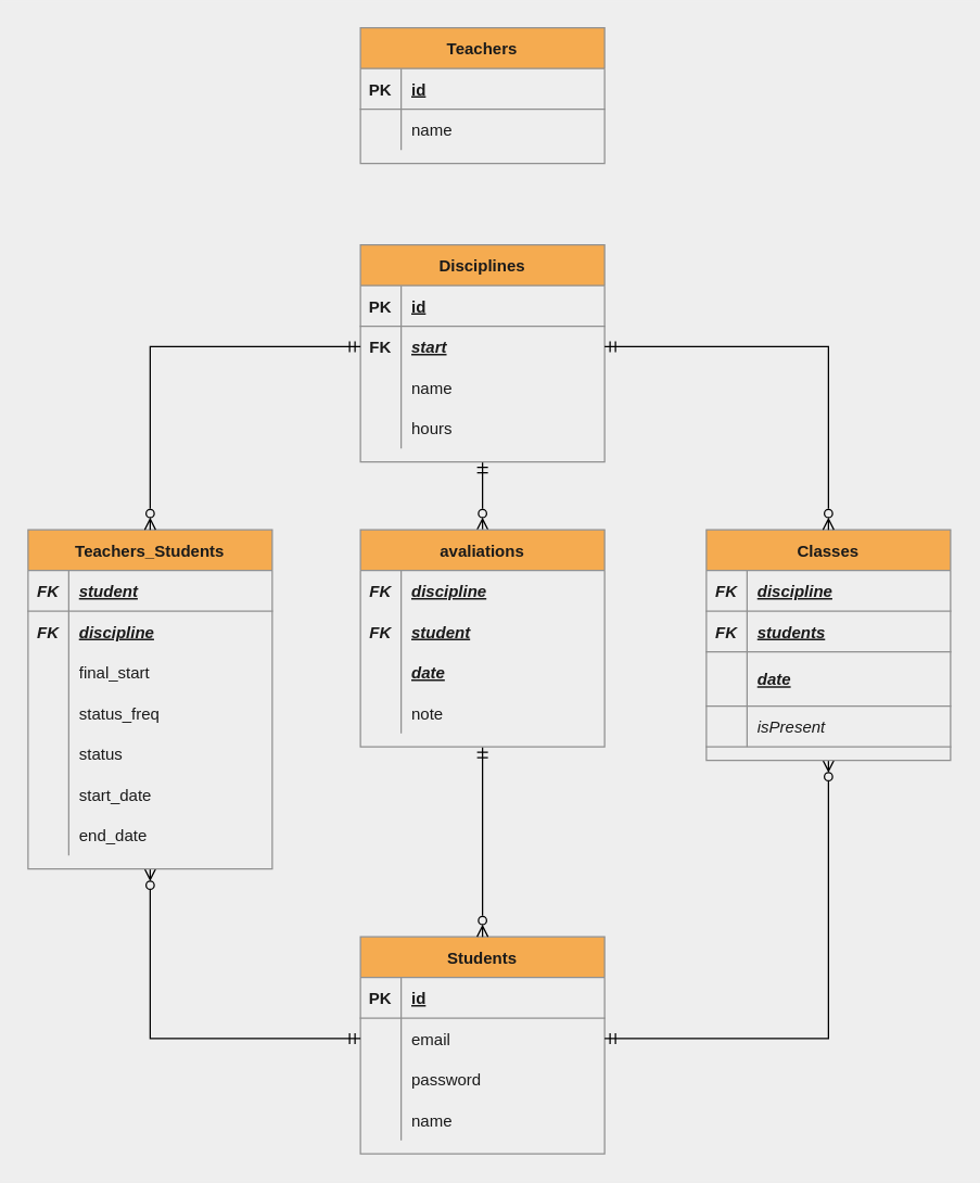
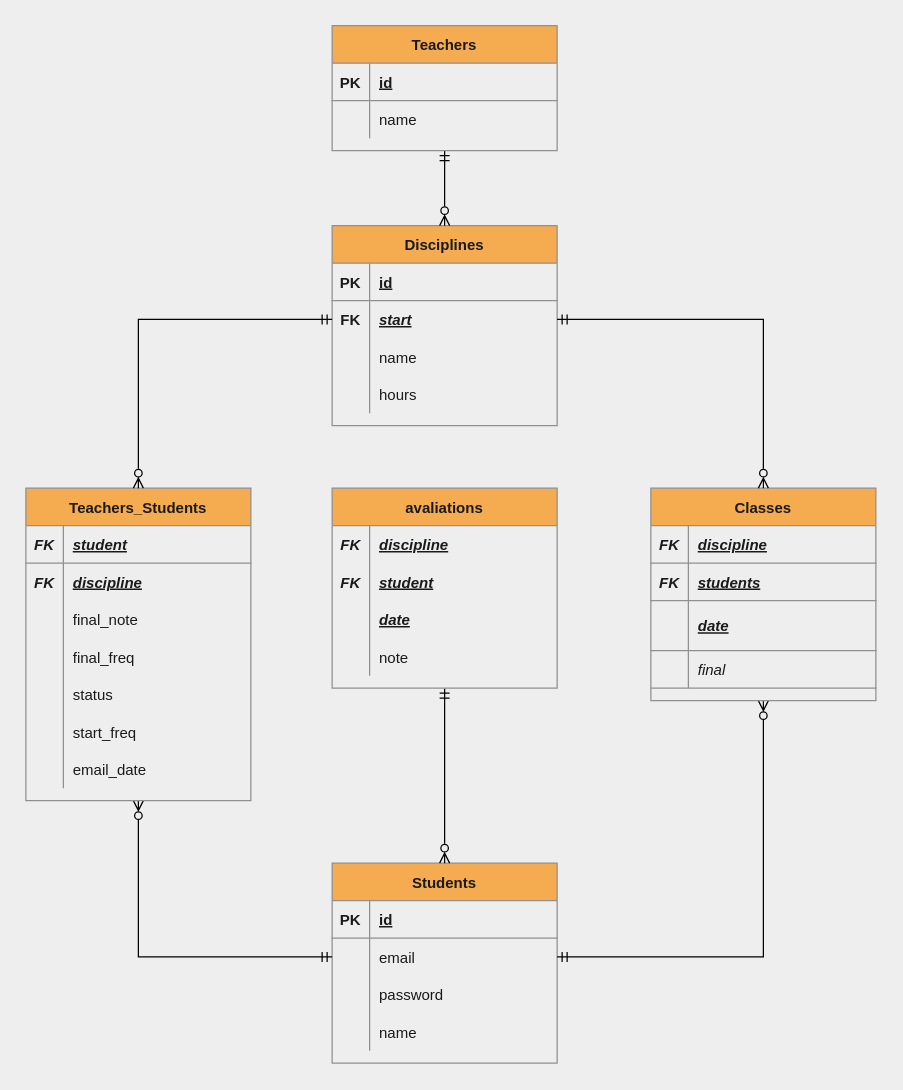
+ <mxCell id="29" style="edgeStyle=orthogonalEdgeStyle;rounded=0;orthogonalLoop=1;jettySize=auto;html=1;startArrow=ERmandOne;startFill=0;endArrow=ERzeroToMany;endFill=0;" edge="1" parent="1" source="30" target="3"><mxGeometry relative="1" as="geometry"><mxPoint x="91.08" y="517" as="targetPoint" /></mxGeometry></mxCell>
- <mxCell id="2" style="edgeStyle=orthogonalEdgeStyle;rounded=0;orthogonalLoop=1;jettySize=auto;html=1;exitX=0.5;exitY=0;exitDx=0;exitDy=0;startArrow=ERzeroToMany;startFill=0;endArrow=ERmandOne;endFill=0;" edge="1" parent="1" source="77" target="3"><mxGeometry relative="1" as="geometry"><mxPoint x="310" y="360" as="targetPoint" /></mxGeometry></mxCell>
- <mxCell id="47" value="final_start" style="shape=partialRectangle;connectable=0;fillColor=none;top=0;left=0;bottom=0;right=0;align=left;spacingLeft=6;overflow=hidden;strokeColor=#909090;fontColor=#1A1A1A;fontStyle=0" vertex="1" parent="45"><mxGeometry x="30" width="150" height="30" as="geometry"><mxRectangle width="150" height="30" as="alternateBounds" /></mxGeometry></mxCell>
+ <mxCell id="47" value="final_note" style="shape=partialRectangle;connectable=0;fillColor=none;top=0;left=0;bottom=0;right=0;align=left;spacingLeft=6;overflow=hidden;strokeColor=#909090;fontColor=#1A1A1A;fontStyle=0" vertex="1" parent="45"><mxGeometry x="30" width="150" height="30" as="geometry"><mxRectangle width="150" height="30" as="alternateBounds" /></mxGeometry></mxCell>
- <mxCell id="50" value="status_freq" style="shape=partialRectangle;connectable=0;fillColor=none;top=0;left=0;bottom=0;right=0;align=left;spacingLeft=6;overflow=hidden;strokeColor=#909090;fontColor=#1A1A1A;fontStyle=0" vertex="1" parent="48"><mxGeometry x="30" width="150" height="30" as="geometry"><mxRectangle width="150" height="30" as="alternateBounds" /></mxGeometry></mxCell>
+ <mxCell id="50" value="final_freq" style="shape=partialRectangle;connectable=0;fillColor=none;top=0;left=0;bottom=0;right=0;align=left;spacingLeft=6;overflow=hidden;strokeColor=#909090;fontColor=#1A1A1A;fontStyle=0" vertex="1" parent="48"><mxGeometry x="30" width="150" height="30" as="geometry"><mxRectangle width="150" height="30" as="alternateBounds" /></mxGeometry></mxCell>
- <mxCell id="73" value="isPresent" style="shape=partialRectangle;connectable=0;fillColor=none;top=0;left=0;bottom=0;right=0;align=left;spacingLeft=6;fontStyle=2;overflow=hidden;strokeColor=#909090;fontColor=#1A1A1A;" vertex="1" parent="71"><mxGeometry x="30" width="150" height="30" as="geometry"><mxRectangle width="150" height="30" as="alternateBounds" /></mxGeometry></mxCell>
+ <mxCell id="73" value="final" style="shape=partialRectangle;connectable=0;fillColor=none;top=0;left=0;bottom=0;right=0;align=left;spacingLeft=6;fontStyle=2;overflow=hidden;strokeColor=#909090;fontColor=#1A1A1A;" vertex="1" parent="71"><mxGeometry x="30" width="150" height="30" as="geometry"><mxRectangle width="150" height="30" as="alternateBounds" /></mxGeometry></mxCell>
- <mxCell id="56" value="start_date" style="shape=partialRectangle;connectable=0;fillColor=none;top=0;left=0;bottom=0;right=0;align=left;spacingLeft=6;overflow=hidden;strokeColor=#909090;fontColor=#1A1A1A;fontStyle=0" vertex="1" parent="54"><mxGeometry x="30" width="150" height="30" as="geometry"><mxRectangle width="150" height="30" as="alternateBounds" /></mxGeometry></mxCell>
+ <mxCell id="56" value="start_freq" style="shape=partialRectangle;connectable=0;fillColor=none;top=0;left=0;bottom=0;right=0;align=left;spacingLeft=6;overflow=hidden;strokeColor=#909090;fontColor=#1A1A1A;fontStyle=0" vertex="1" parent="54"><mxGeometry x="30" width="150" height="30" as="geometry"><mxRectangle width="150" height="30" as="alternateBounds" /></mxGeometry></mxCell>
- <mxCell id="59" value="end_date" style="shape=partialRectangle;connectable=0;fillColor=none;top=0;left=0;bottom=0;right=0;align=left;spacingLeft=6;overflow=hidden;strokeColor=#909090;fontColor=#1A1A1A;fontStyle=0" vertex="1" parent="57"><mxGeometry x="30" width="150" height="30" as="geometry"><mxRectangle width="150" height="30" as="alternateBounds" /></mxGeometry></mxCell>
+ <mxCell id="59" value="email_date" style="shape=partialRectangle;connectable=0;fillColor=none;top=0;left=0;bottom=0;right=0;align=left;spacingLeft=6;overflow=hidden;strokeColor=#909090;fontColor=#1A1A1A;fontStyle=0" vertex="1" parent="57"><mxGeometry x="30" width="150" height="30" as="geometry"><mxRectangle width="150" height="30" as="alternateBounds" /></mxGeometry></mxCell>
